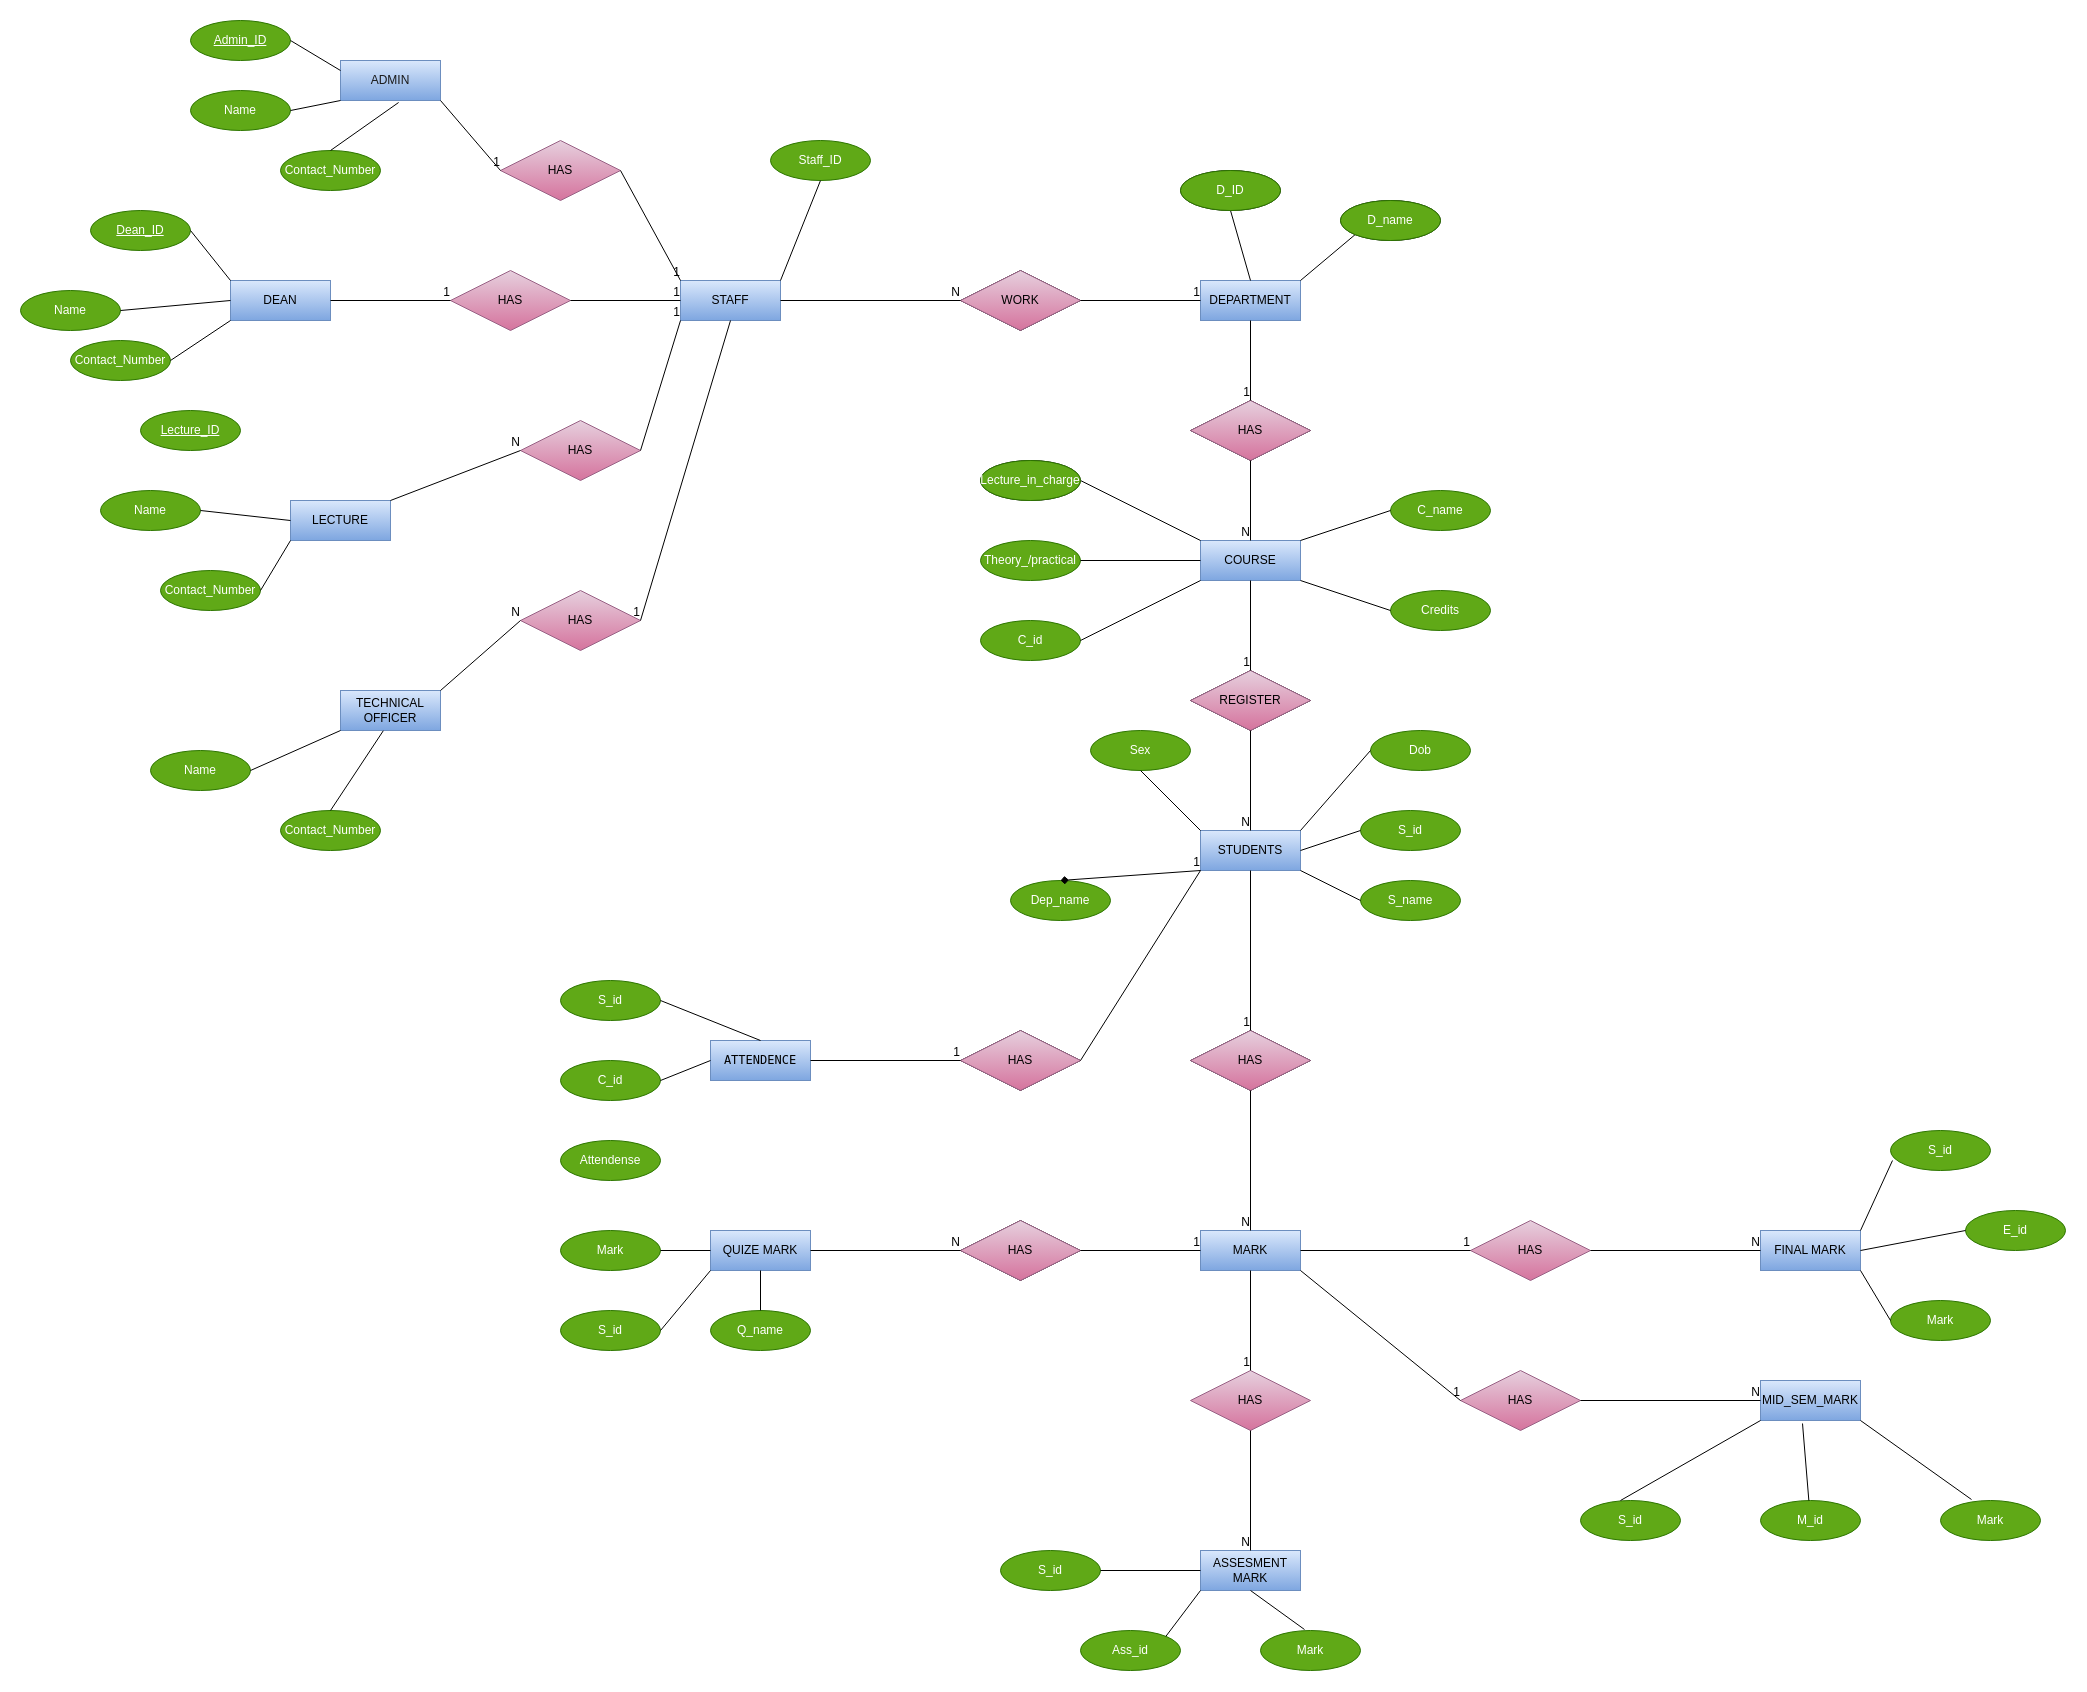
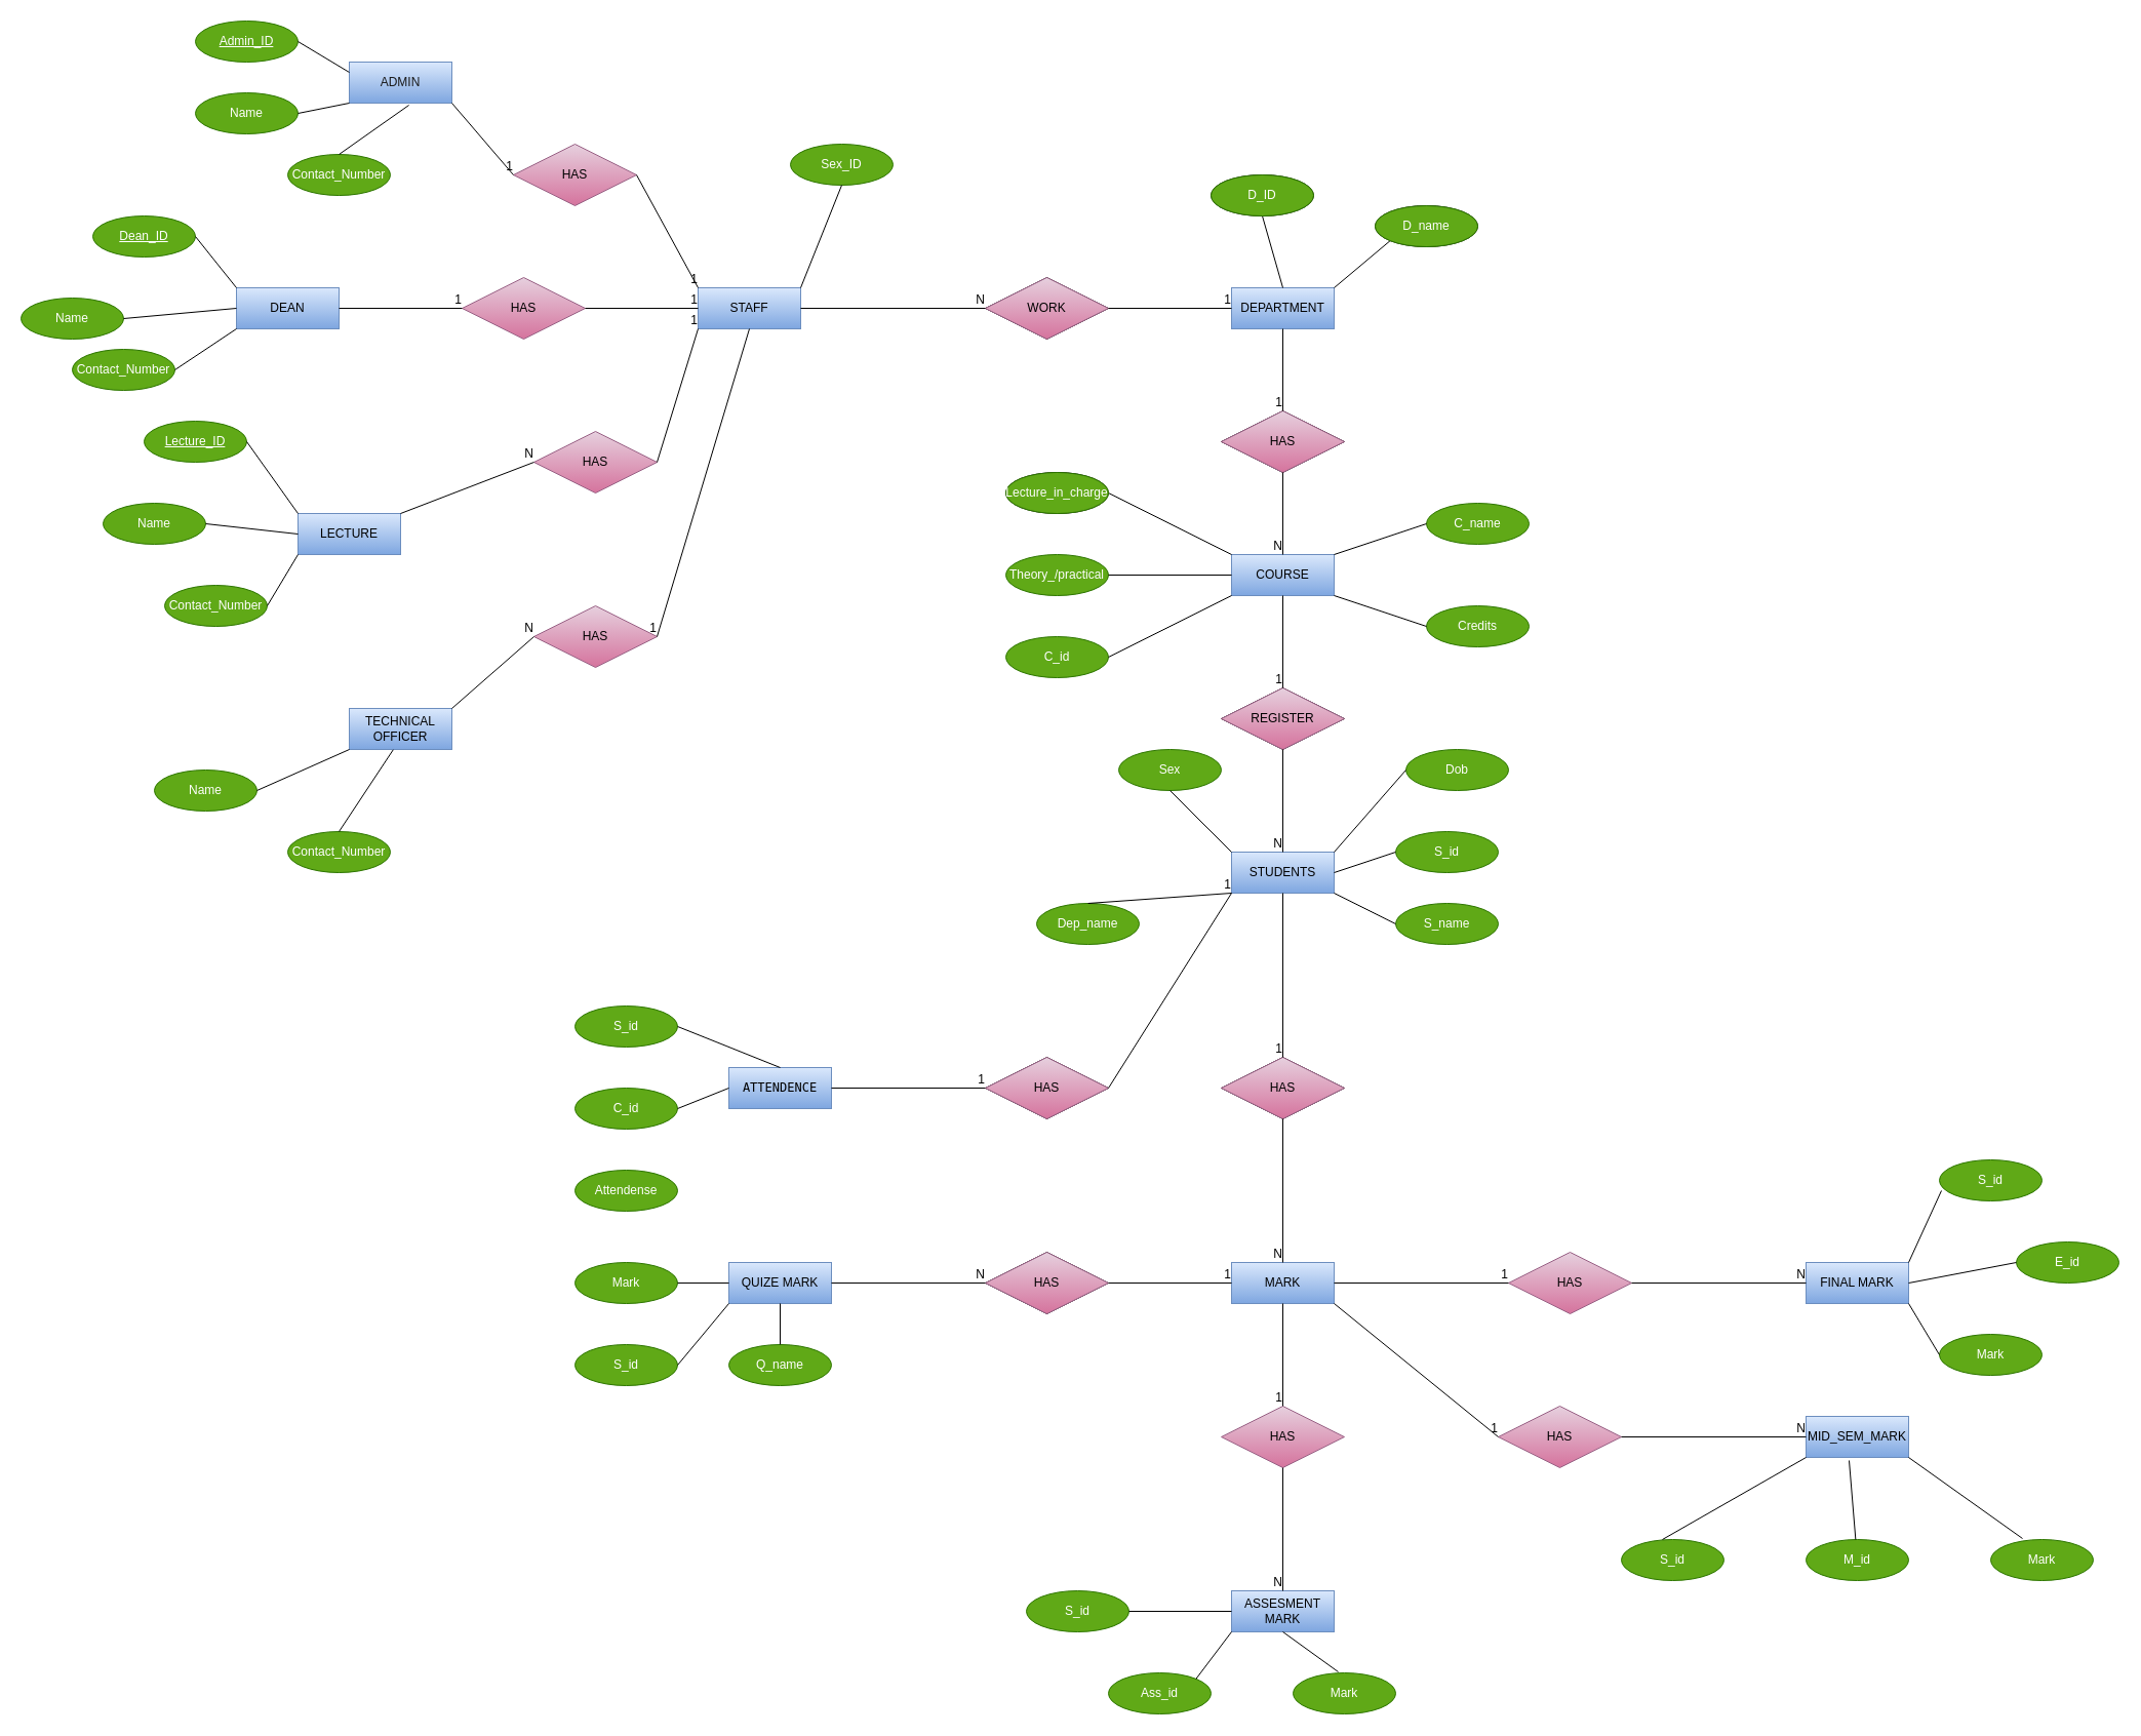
- <mxCell id="21" value="Staff_ID" style="ellipse;whiteSpace=wrap;html=1;align=center;fillColor=#60a917;fontColor=#ffffff;strokeColor=#2D7600;" parent="1" vertex="1"><mxGeometry x="770" y="140" width="100" height="40" as="geometry" /></mxCell>
+ <mxCell id="21" value="Sex_ID" style="ellipse;whiteSpace=wrap;html=1;align=center;fillColor=#60a917;fontColor=#ffffff;strokeColor=#2D7600;" parent="1" vertex="1"><mxGeometry x="770" y="140" width="100" height="40" as="geometry" /></mxCell>
+ <mxCell id="134" value="" style="endArrow=none;html=1;rounded=0;fontColor=#ffffff;exitX=1;exitY=0.5;exitDx=0;exitDy=0;entryX=0;entryY=0;entryDx=0;entryDy=0;" parent="1" source="132" target="83" edge="1"><mxGeometry relative="1" as="geometry"><mxPoint x="260" y="410" as="sourcePoint" /><mxPoint x="420" y="410" as="targetPoint" /></mxGeometry></mxCell>
- <mxCell id="40" value="" style="endArrow=diamond;html=1;rounded=0;entryX=0.5;entryY=0;entryDx=0;entryDy=0;exitX=0;exitY=1;exitDx=0;exitDy=0;" parent="1" source="6" target="37" edge="1"><mxGeometry relative="1" as="geometry"><mxPoint x="1190" y="870" as="sourcePoint" /><mxPoint x="1420" y="790" as="targetPoint" /></mxGeometry></mxCell>
+ <mxCell id="40" value="" style="endArrow=none;html=1;rounded=0;entryX=0.5;entryY=0;entryDx=0;entryDy=0;exitX=0;exitY=1;exitDx=0;exitDy=0;" parent="1" source="6" target="37" edge="1"><mxGeometry relative="1" as="geometry"><mxPoint x="1190" y="870" as="sourcePoint" /><mxPoint x="1420" y="790" as="targetPoint" /></mxGeometry></mxCell>
